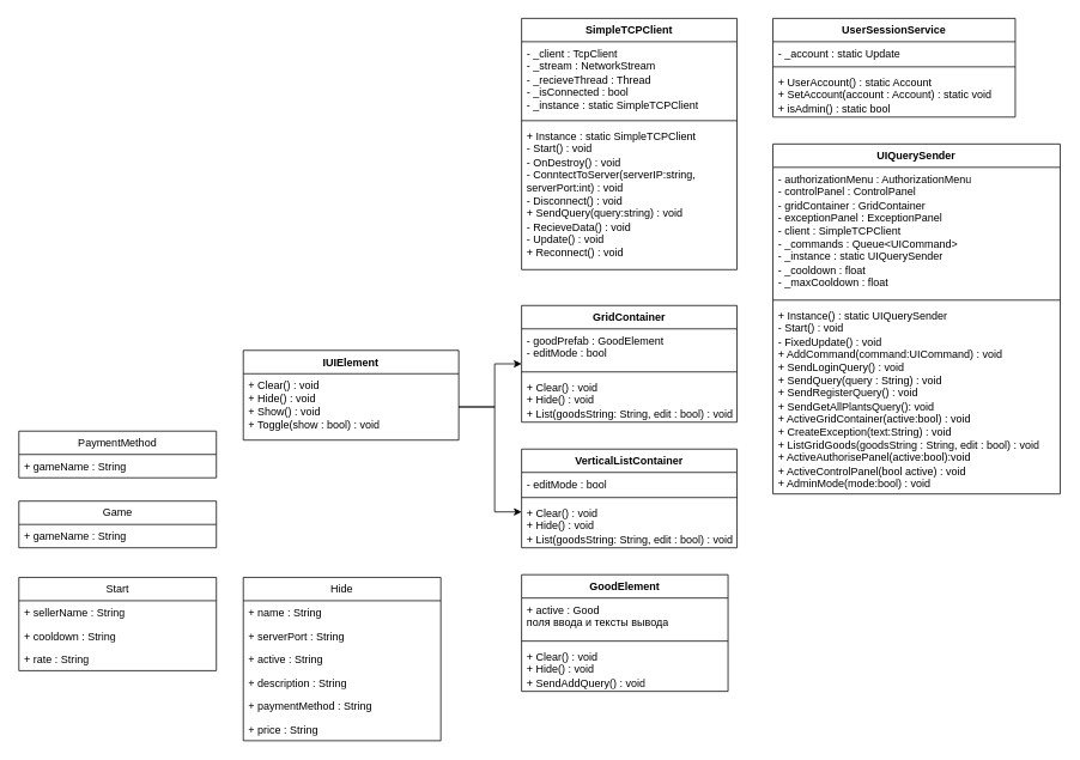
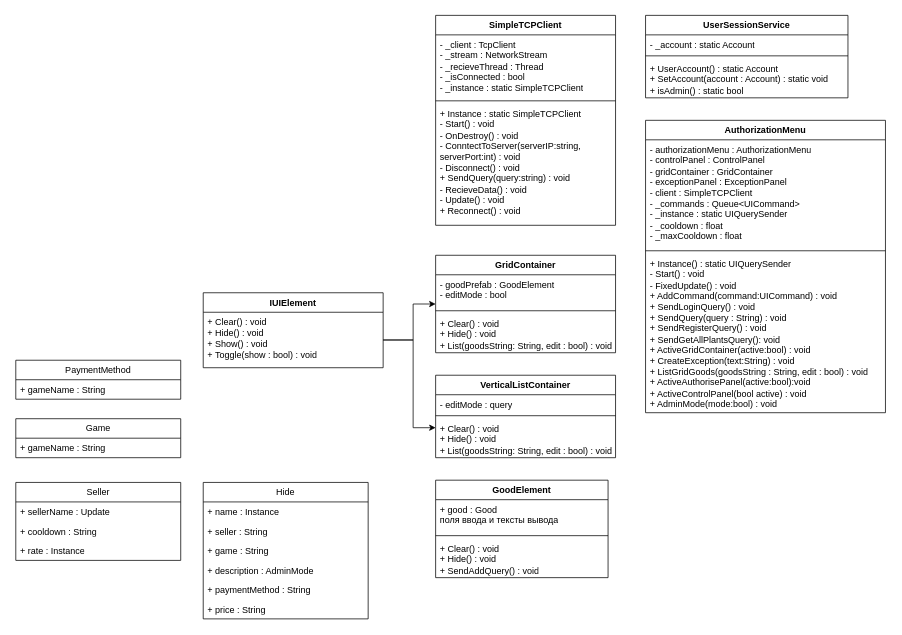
- <mxCell id="7" value="- _account : static Update" style="text;strokeColor=none;fillColor=none;align=left;verticalAlign=top;spacingLeft=4;spacingRight=4;overflow=hidden;rotatable=0;points=[[0,0.5],[1,0.5]];portConstraint=eastwest;whiteSpace=wrap;html=1;" parent="6" vertex="1"><mxGeometry y="26" width="270" height="24" as="geometry" /></mxCell>
+ <mxCell id="7" value="- _account : static Account" style="text;strokeColor=none;fillColor=none;align=left;verticalAlign=top;spacingLeft=4;spacingRight=4;overflow=hidden;rotatable=0;points=[[0,0.5],[1,0.5]];portConstraint=eastwest;whiteSpace=wrap;html=1;" parent="6" vertex="1"><mxGeometry y="26" width="270" height="24" as="geometry" /></mxCell>
- <mxCell id="10" value="UIQuerySender" style="swimlane;fontStyle=1;align=center;verticalAlign=top;childLayout=stackLayout;horizontal=1;startSize=26;horizontalStack=0;resizeParent=1;resizeParentMax=0;resizeLast=0;collapsible=1;marginBottom=0;whiteSpace=wrap;html=1;" parent="1" vertex="1"><mxGeometry x="860" y="160" width="320" height="390" as="geometry" /></mxCell>
+ <mxCell id="10" value="AuthorizationMenu" style="swimlane;fontStyle=1;align=center;verticalAlign=top;childLayout=stackLayout;horizontal=1;startSize=26;horizontalStack=0;resizeParent=1;resizeParentMax=0;resizeLast=0;collapsible=1;marginBottom=0;whiteSpace=wrap;html=1;" parent="1" vertex="1"><mxGeometry x="860" y="160" width="320" height="390" as="geometry" /></mxCell>
- <mxCell id="19" value="&lt;div&gt;- editMode : bool&lt;/div&gt;" style="text;strokeColor=none;fillColor=none;align=left;verticalAlign=top;spacingLeft=4;spacingRight=4;overflow=hidden;rotatable=0;points=[[0,0.5],[1,0.5]];portConstraint=eastwest;whiteSpace=wrap;html=1;" parent="18" vertex="1"><mxGeometry y="26" width="240" height="24" as="geometry" /></mxCell>
+ <mxCell id="19" value="&lt;div&gt;- editMode : query&lt;/div&gt;" style="text;strokeColor=none;fillColor=none;align=left;verticalAlign=top;spacingLeft=4;spacingRight=4;overflow=hidden;rotatable=0;points=[[0,0.5],[1,0.5]];portConstraint=eastwest;whiteSpace=wrap;html=1;" parent="18" vertex="1"><mxGeometry y="26" width="240" height="24" as="geometry" /></mxCell>
- <mxCell id="37" value="Start" style="swimlane;fontStyle=0;childLayout=stackLayout;horizontal=1;startSize=26;fillColor=none;horizontalStack=0;resizeParent=1;resizeParentMax=0;resizeLast=0;collapsible=1;marginBottom=0;whiteSpace=wrap;html=1;" vertex="1" parent="1"><mxGeometry x="20" y="643" width="220" height="104" as="geometry" /></mxCell>
+ <mxCell id="37" value="Seller" style="swimlane;fontStyle=0;childLayout=stackLayout;horizontal=1;startSize=26;fillColor=none;horizontalStack=0;resizeParent=1;resizeParentMax=0;resizeLast=0;collapsible=1;marginBottom=0;whiteSpace=wrap;html=1;" vertex="1" parent="1"><mxGeometry x="20" y="643" width="220" height="104" as="geometry" /></mxCell>
- <mxCell id="38" value="+ sellerName : String" style="text;strokeColor=none;fillColor=none;align=left;verticalAlign=top;spacingLeft=4;spacingRight=4;overflow=hidden;rotatable=0;points=[[0,0.5],[1,0.5]];portConstraint=eastwest;whiteSpace=wrap;html=1;" vertex="1" parent="37"><mxGeometry y="26" width="220" height="26" as="geometry" /></mxCell>
+ <mxCell id="38" value="+ sellerName : Update" style="text;strokeColor=none;fillColor=none;align=left;verticalAlign=top;spacingLeft=4;spacingRight=4;overflow=hidden;rotatable=0;points=[[0,0.5],[1,0.5]];portConstraint=eastwest;whiteSpace=wrap;html=1;" vertex="1" parent="37"><mxGeometry y="26" width="220" height="26" as="geometry" /></mxCell>
- <mxCell id="31" value="+ name : String" style="text;strokeColor=none;fillColor=none;align=left;verticalAlign=top;spacingLeft=4;spacingRight=4;overflow=hidden;rotatable=0;points=[[0,0.5],[1,0.5]];portConstraint=eastwest;whiteSpace=wrap;html=1;" parent="30" vertex="1"><mxGeometry y="26" width="220" height="26" as="geometry" /></mxCell>
+ <mxCell id="31" value="+ name : Instance" style="text;strokeColor=none;fillColor=none;align=left;verticalAlign=top;spacingLeft=4;spacingRight=4;overflow=hidden;rotatable=0;points=[[0,0.5],[1,0.5]];portConstraint=eastwest;whiteSpace=wrap;html=1;" parent="30" vertex="1"><mxGeometry y="26" width="220" height="26" as="geometry" /></mxCell>
- <mxCell id="27" value="+ active : Good&lt;div&gt;поля ввода и тексты вывода&lt;/div&gt;" style="text;strokeColor=none;fillColor=none;align=left;verticalAlign=top;spacingLeft=4;spacingRight=4;overflow=hidden;rotatable=0;points=[[0,0.5],[1,0.5]];portConstraint=eastwest;whiteSpace=wrap;html=1;" parent="26" vertex="1"><mxGeometry y="26" width="230" height="44" as="geometry" /></mxCell>
+ <mxCell id="27" value="+ good : Good&lt;div&gt;поля ввода и тексты вывода&lt;/div&gt;" style="text;strokeColor=none;fillColor=none;align=left;verticalAlign=top;spacingLeft=4;spacingRight=4;overflow=hidden;rotatable=0;points=[[0,0.5],[1,0.5]];portConstraint=eastwest;whiteSpace=wrap;html=1;" parent="26" vertex="1"><mxGeometry y="26" width="230" height="44" as="geometry" /></mxCell>
- <mxCell id="32" value="+ serverPort : String" style="text;strokeColor=none;fillColor=none;align=left;verticalAlign=top;spacingLeft=4;spacingRight=4;overflow=hidden;rotatable=0;points=[[0,0.5],[1,0.5]];portConstraint=eastwest;whiteSpace=wrap;html=1;" parent="30" vertex="1"><mxGeometry y="52" width="220" height="26" as="geometry" /></mxCell>
+ <mxCell id="32" value="+ seller : String" style="text;strokeColor=none;fillColor=none;align=left;verticalAlign=top;spacingLeft=4;spacingRight=4;overflow=hidden;rotatable=0;points=[[0,0.5],[1,0.5]];portConstraint=eastwest;whiteSpace=wrap;html=1;" parent="30" vertex="1"><mxGeometry y="52" width="220" height="26" as="geometry" /></mxCell>
- <mxCell id="40" value="+ rate : String" style="text;strokeColor=none;fillColor=none;align=left;verticalAlign=top;spacingLeft=4;spacingRight=4;overflow=hidden;rotatable=0;points=[[0,0.5],[1,0.5]];portConstraint=eastwest;whiteSpace=wrap;html=1;" vertex="1" parent="37"><mxGeometry y="78" width="220" height="26" as="geometry" /></mxCell>
+ <mxCell id="40" value="+ rate : Instance" style="text;strokeColor=none;fillColor=none;align=left;verticalAlign=top;spacingLeft=4;spacingRight=4;overflow=hidden;rotatable=0;points=[[0,0.5],[1,0.5]];portConstraint=eastwest;whiteSpace=wrap;html=1;" vertex="1" parent="37"><mxGeometry y="78" width="220" height="26" as="geometry" /></mxCell>
- <mxCell id="33" value="+ active : String" style="text;strokeColor=none;fillColor=none;align=left;verticalAlign=top;spacingLeft=4;spacingRight=4;overflow=hidden;rotatable=0;points=[[0,0.5],[1,0.5]];portConstraint=eastwest;whiteSpace=wrap;html=1;" parent="30" vertex="1"><mxGeometry y="78" width="220" height="26" as="geometry" /></mxCell>
+ <mxCell id="33" value="+ game : String" style="text;strokeColor=none;fillColor=none;align=left;verticalAlign=top;spacingLeft=4;spacingRight=4;overflow=hidden;rotatable=0;points=[[0,0.5],[1,0.5]];portConstraint=eastwest;whiteSpace=wrap;html=1;" parent="30" vertex="1"><mxGeometry y="78" width="220" height="26" as="geometry" /></mxCell>
- <mxCell id="34" value="+ description : String" style="text;strokeColor=none;fillColor=none;align=left;verticalAlign=top;spacingLeft=4;spacingRight=4;overflow=hidden;rotatable=0;points=[[0,0.5],[1,0.5]];portConstraint=eastwest;whiteSpace=wrap;html=1;" parent="30" vertex="1"><mxGeometry y="104" width="220" height="26" as="geometry" /></mxCell>
+ <mxCell id="34" value="+ description : AdminMode" style="text;strokeColor=none;fillColor=none;align=left;verticalAlign=top;spacingLeft=4;spacingRight=4;overflow=hidden;rotatable=0;points=[[0,0.5],[1,0.5]];portConstraint=eastwest;whiteSpace=wrap;html=1;" parent="30" vertex="1"><mxGeometry y="104" width="220" height="26" as="geometry" /></mxCell>
